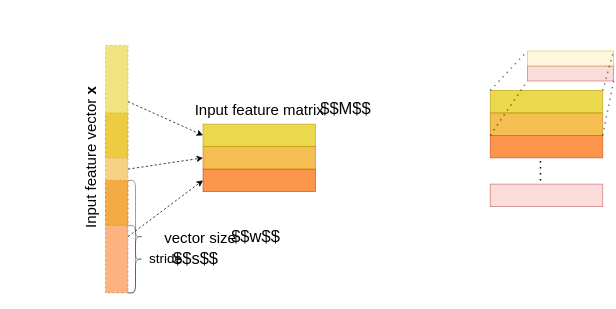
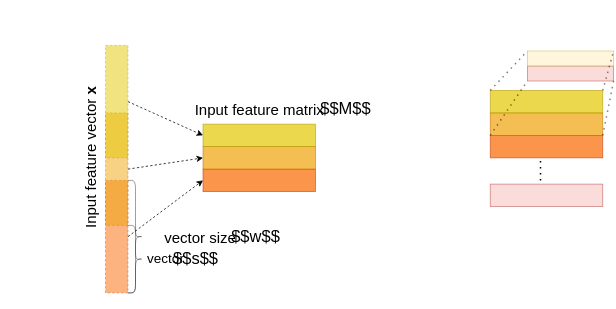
- <mxCell id="7" value="&lt;font style=&quot;font-size: 18px&quot;&gt;stride&lt;/font&gt;" style="text;html=1;align=center;verticalAlign=middle;resizable=0;points=[];autosize=1;" parent="1" vertex="1"><mxGeometry x="190" y="335" width="60" height="20" as="geometry" /></mxCell>
+ <mxCell id="7" value="&lt;font style=&quot;font-size: 18px&quot;&gt;vector&lt;/font&gt;" style="text;html=1;align=center;verticalAlign=middle;resizable=0;points=[];autosize=1;" parent="1" vertex="1"><mxGeometry x="190" y="335" width="60" height="20" as="geometry" /></mxCell>
